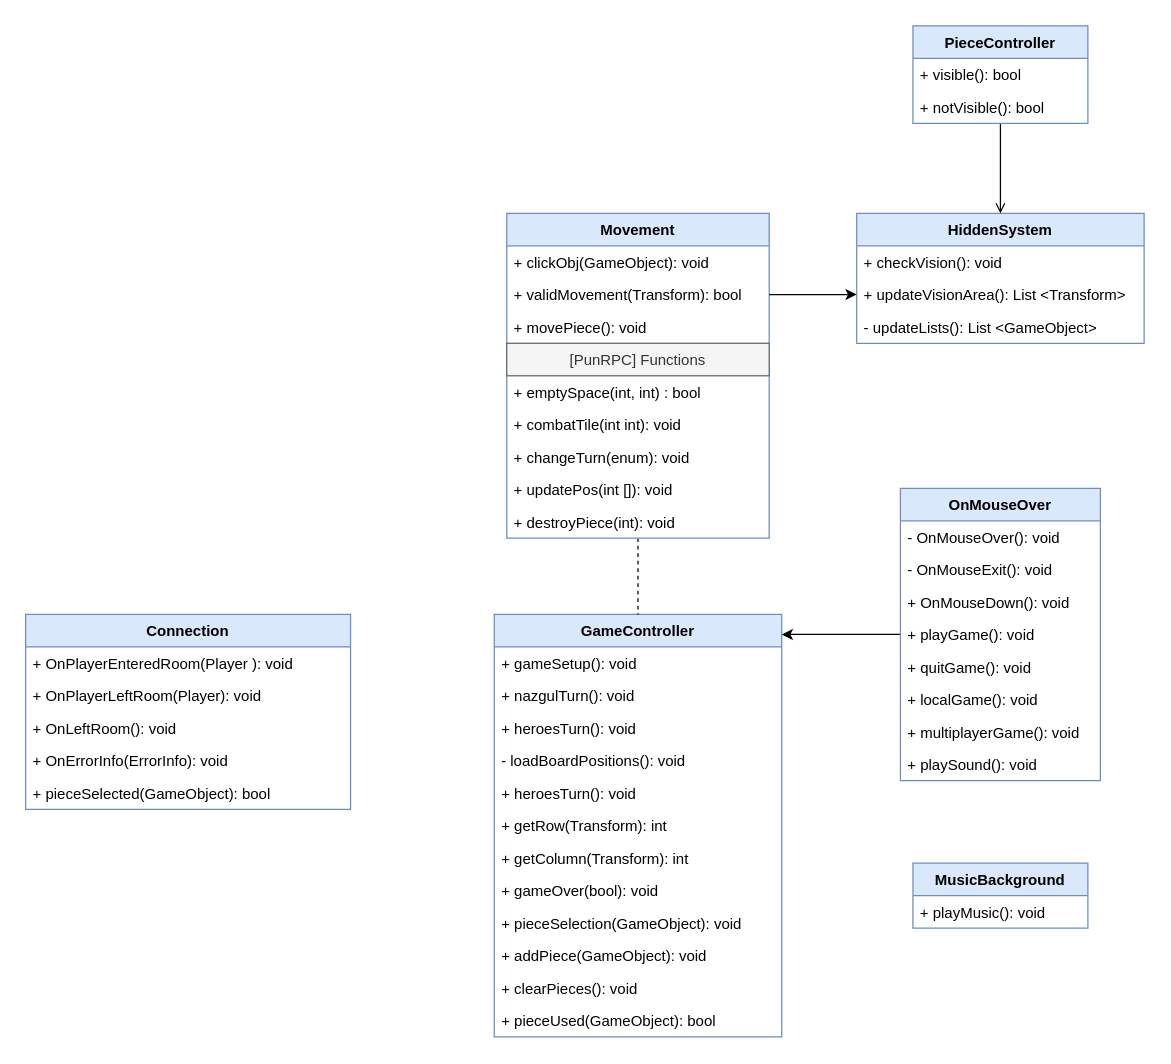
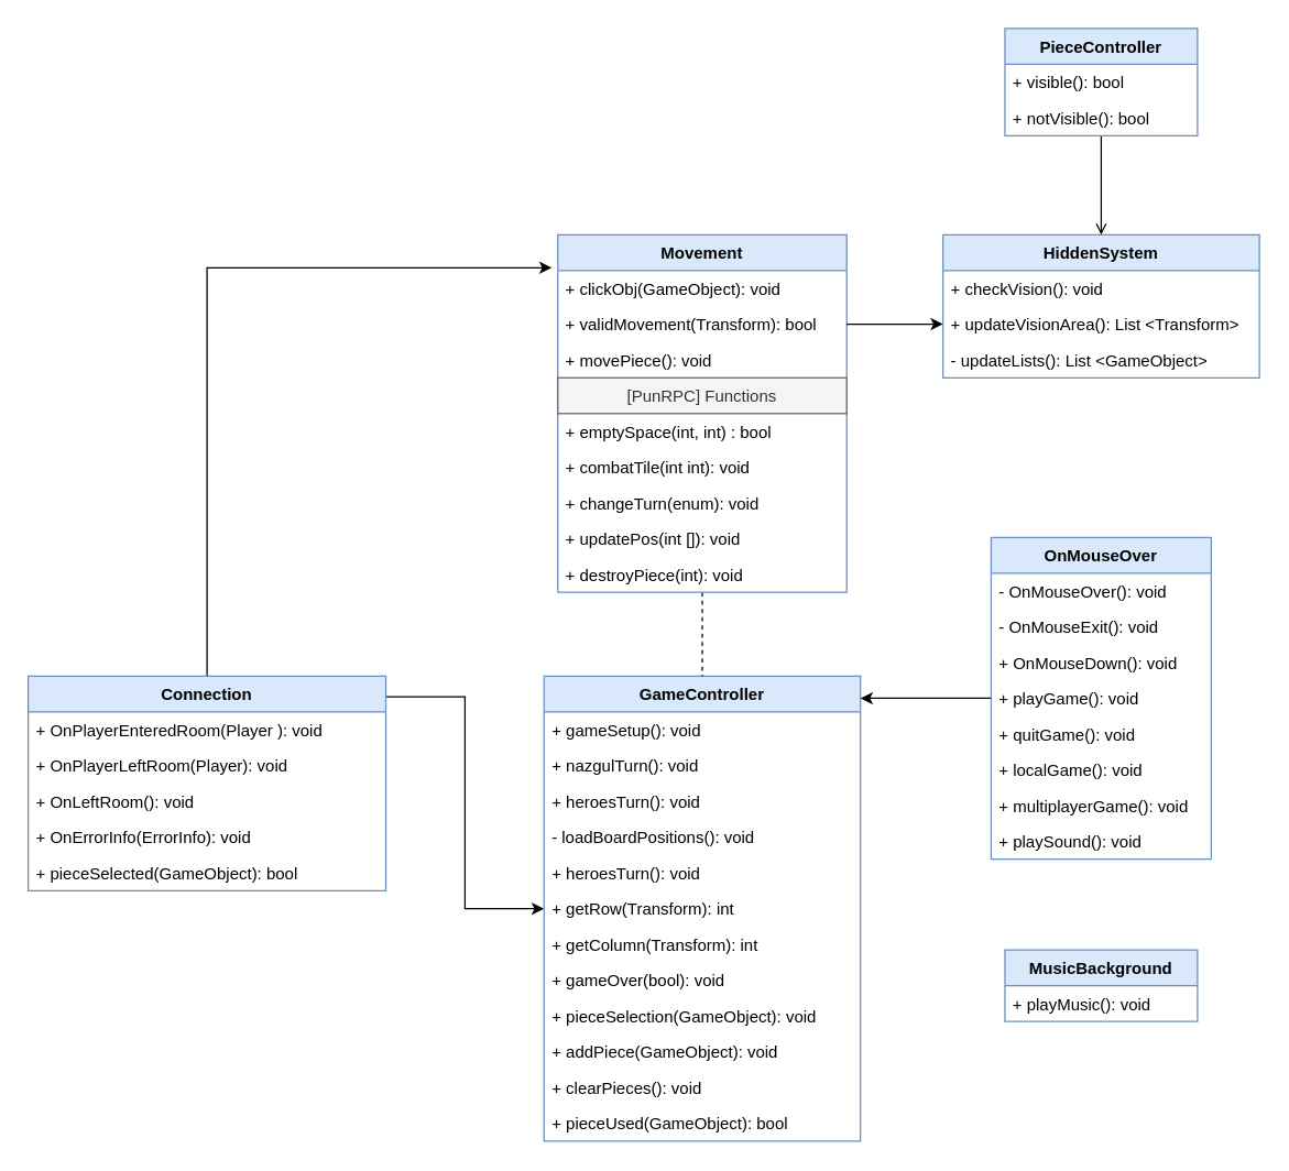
+ <mxCell id="47" style="edgeStyle=orthogonalEdgeStyle;rounded=0;orthogonalLoop=1;jettySize=auto;html=1;entryX=-0.021;entryY=-0.077;entryDx=0;entryDy=0;entryPerimeter=0;" edge="1" parent="1" source="48" target="18"><mxGeometry relative="1" as="geometry" /></mxCell>
+ <mxCell id="2" style="edgeStyle=orthogonalEdgeStyle;rounded=0;orthogonalLoop=1;jettySize=auto;html=1;entryX=1;entryY=0.096;entryDx=0;entryDy=0;entryPerimeter=0;startArrow=classic;startFill=1;endArrow=none;endFill=0;" edge="1" parent="1" source="3" target="48"><mxGeometry relative="1" as="geometry"><mxPoint x="360" y="582" as="targetPoint" /></mxGeometry></mxCell>
